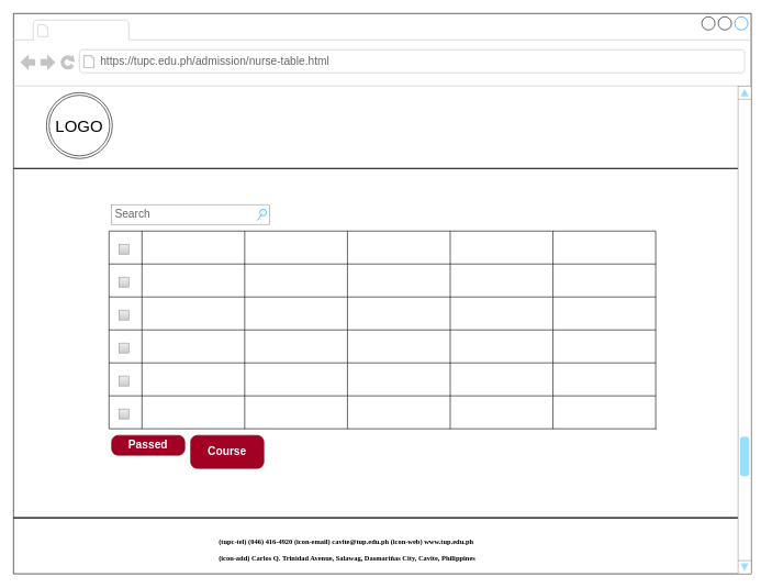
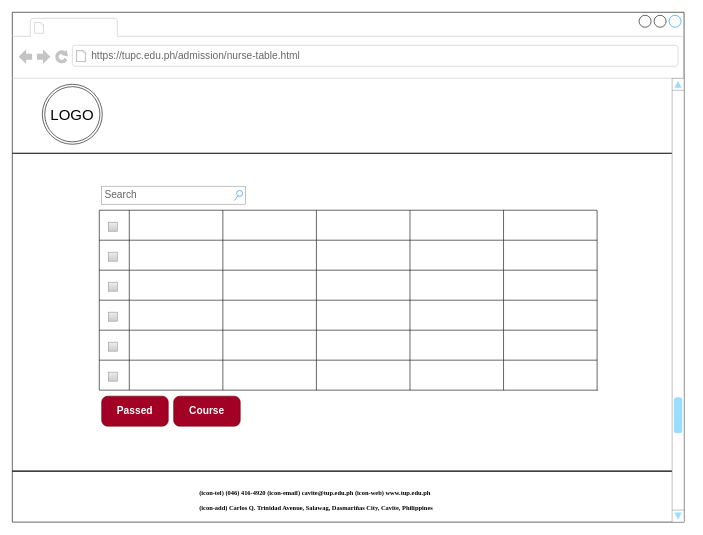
- <mxCell id="10" value="Passed" style="strokeWidth=1;shadow=0;dashed=0;align=center;html=1;shape=mxgraph.mockup.buttons.button;strokeColor=#6F0000;fontColor=#ffffff;mainText=;buttonStyle=round;fontSize=17;fontStyle=1;fillColor=#a20025;whiteSpace=wrap;rounded=0;" vertex="1" parent="2"><mxGeometry x="149" y="640" width="111" height="30" as="geometry" /></mxCell>
+ <mxCell id="10" value="Passed" style="strokeWidth=1;shadow=0;dashed=0;align=center;html=1;shape=mxgraph.mockup.buttons.button;strokeColor=#6F0000;fontColor=#ffffff;mainText=;buttonStyle=round;fontSize=17;fontStyle=1;fillColor=#a20025;whiteSpace=wrap;rounded=0;" vertex="1" parent="2"><mxGeometry x="149" y="640" width="111" height="50" as="geometry" /></mxCell>
- <mxCell id="8" value="&lt;span style=&quot;font-family: &amp;#34;euphemia&amp;#34; ; font-size: 10.72px ; font-weight: 700&quot;&gt;(tupc-tel) (046) 416-4920 (icon-email) cavite@tup.edu.ph (icon-web) www.tup.edu.ph&lt;br&gt;&lt;/span&gt;&lt;span style=&quot;font-family: &amp;#34;euphemia&amp;#34; ; font-size: 10.72px ; font-weight: 700&quot;&gt;(icon-add) Carlos Q. Trinidad Avenue, Salawag, Dasmariñas City, Cavite, Philippines&lt;/span&gt;&lt;span style=&quot;font-family: &amp;#34;euphemia&amp;#34; ; font-size: 10.72px ; font-weight: 700&quot;&gt;&lt;br&gt;&lt;/span&gt;" style="rounded=0;whiteSpace=wrap;html=1;fontSize=20;strokeWidth=1;fillColor=none;align=left;verticalAlign=top;strokeColor=none;" vertex="1" parent="2"><mxGeometry x="310" y="780" width="480" height="60" as="geometry" /></mxCell>
+ <mxCell id="8" value="&lt;span style=&quot;font-family: &amp;#34;euphemia&amp;#34; ; font-size: 10.72px ; font-weight: 700&quot;&gt;(icon-tel) (046) 416-4920 (icon-email) cavite@tup.edu.ph (icon-web) www.tup.edu.ph&lt;br&gt;&lt;/span&gt;&lt;span style=&quot;font-family: &amp;#34;euphemia&amp;#34; ; font-size: 10.72px ; font-weight: 700&quot;&gt;(icon-add) Carlos Q. Trinidad Avenue, Salawag, Dasmariñas City, Cavite, Philippines&lt;/span&gt;&lt;span style=&quot;font-family: &amp;#34;euphemia&amp;#34; ; font-size: 10.72px ; font-weight: 700&quot;&gt;&lt;br&gt;&lt;/span&gt;" style="rounded=0;whiteSpace=wrap;html=1;fontSize=20;strokeWidth=1;fillColor=none;align=left;verticalAlign=top;strokeColor=none;" vertex="1" parent="2"><mxGeometry x="310" y="780" width="480" height="60" as="geometry" /></mxCell>
